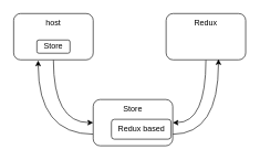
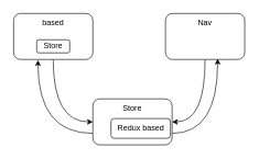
- <mxCell id="3" value="host" style="rounded=1;whiteSpace=wrap;html=1;verticalAlign=top;" parent="1" vertex="1"><mxGeometry x="20" y="20" width="120" height="70" as="geometry" /></mxCell>
+ <mxCell id="3" value="based" style="rounded=1;whiteSpace=wrap;html=1;verticalAlign=top;" parent="1" vertex="1"><mxGeometry x="20" y="20" width="120" height="70" as="geometry" /></mxCell>
- <mxCell id="5" value="Redux" style="rounded=1;whiteSpace=wrap;html=1;horizontal=1;verticalAlign=top;" parent="1" vertex="1"><mxGeometry x="250" y="20" width="120" height="70" as="geometry" /></mxCell>
+ <mxCell id="5" value="Nav" style="rounded=1;whiteSpace=wrap;html=1;horizontal=1;verticalAlign=top;" parent="1" vertex="1"><mxGeometry x="250" y="20" width="120" height="70" as="geometry" /></mxCell>
